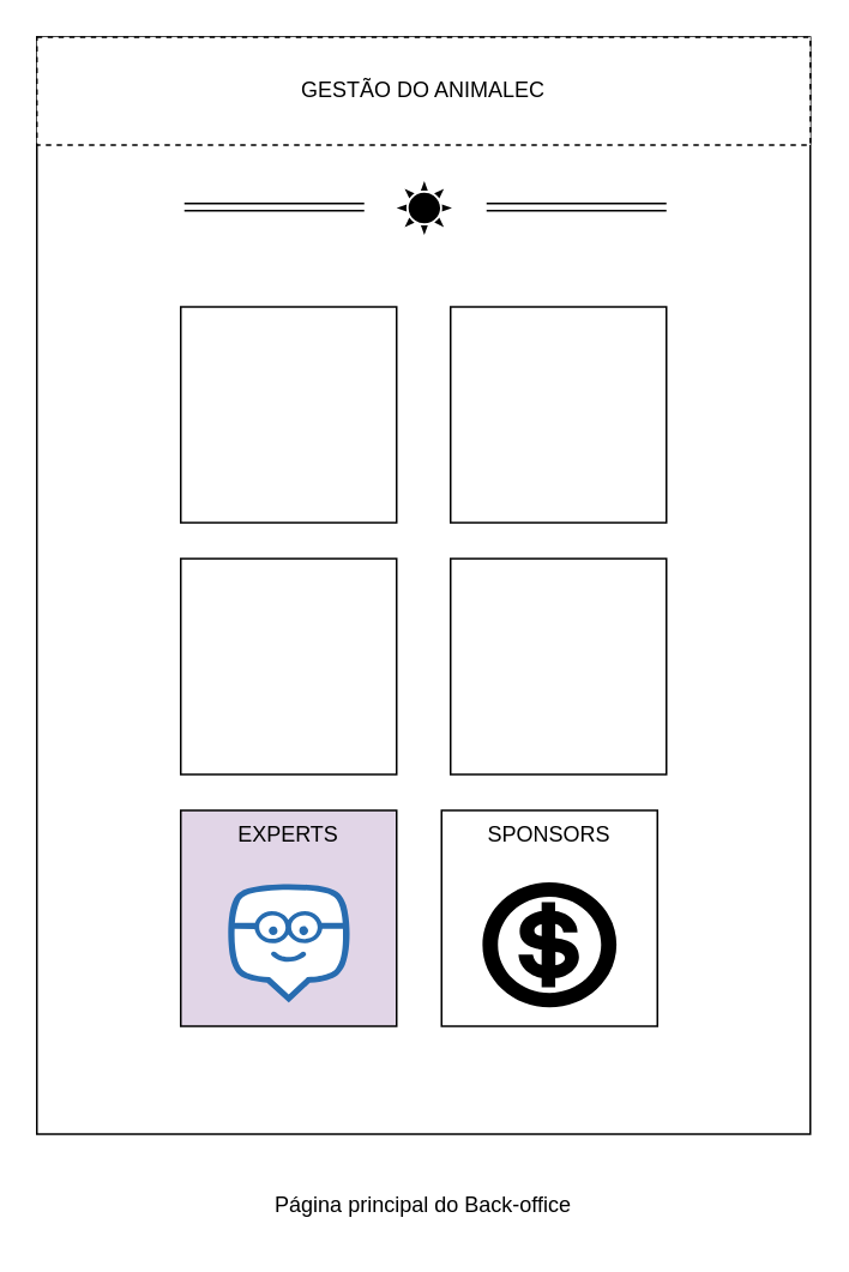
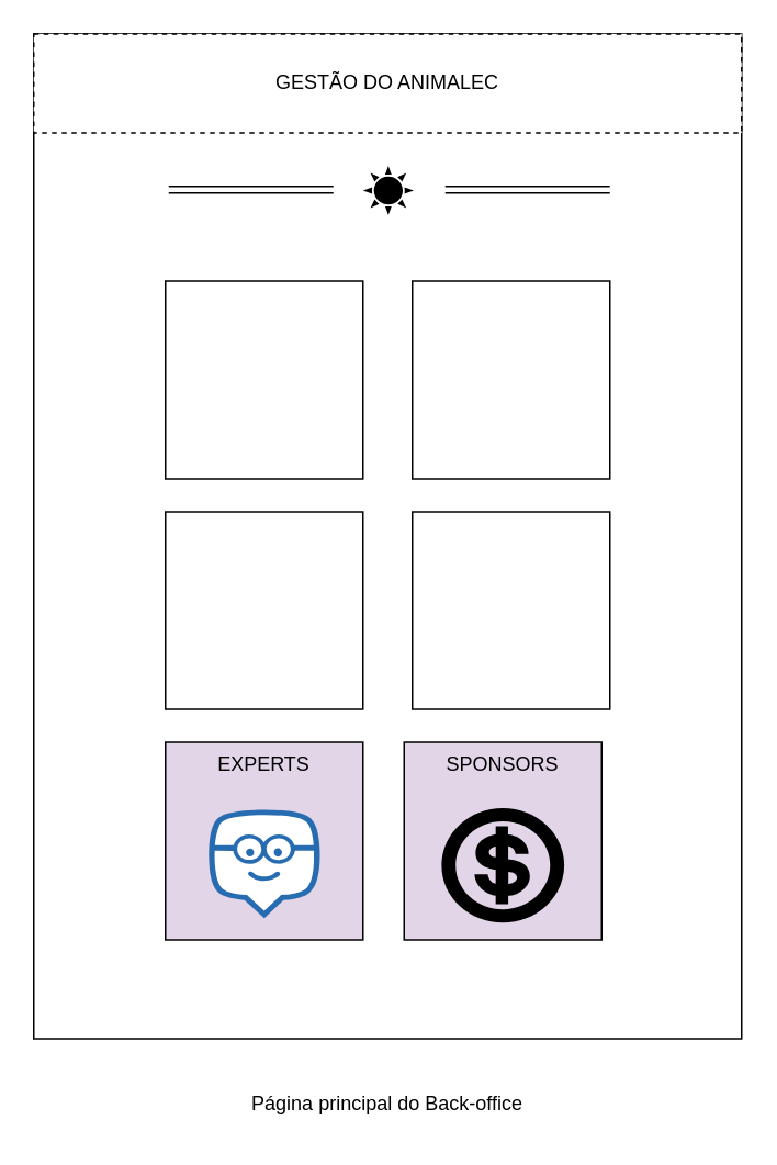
- <mxCell id="9" value="SPONSORS" style="whiteSpace=wrap;html=1;aspect=fixed;verticalAlign=top;" vertex="1" parent="1"><mxGeometry x="245" y="450" width="120" height="120" as="geometry" /></mxCell>
+ <mxCell id="9" value="SPONSORS" style="whiteSpace=wrap;html=1;aspect=fixed;verticalAlign=top;fillColor=#e1d5e7;" vertex="1" parent="1"><mxGeometry x="245" y="450" width="120" height="120" as="geometry" /></mxCell>
